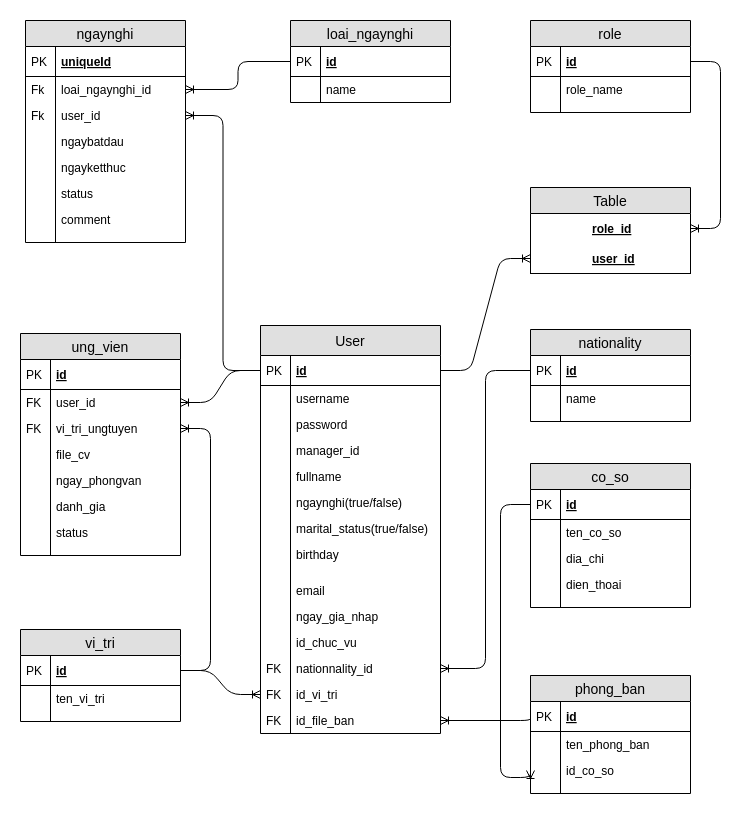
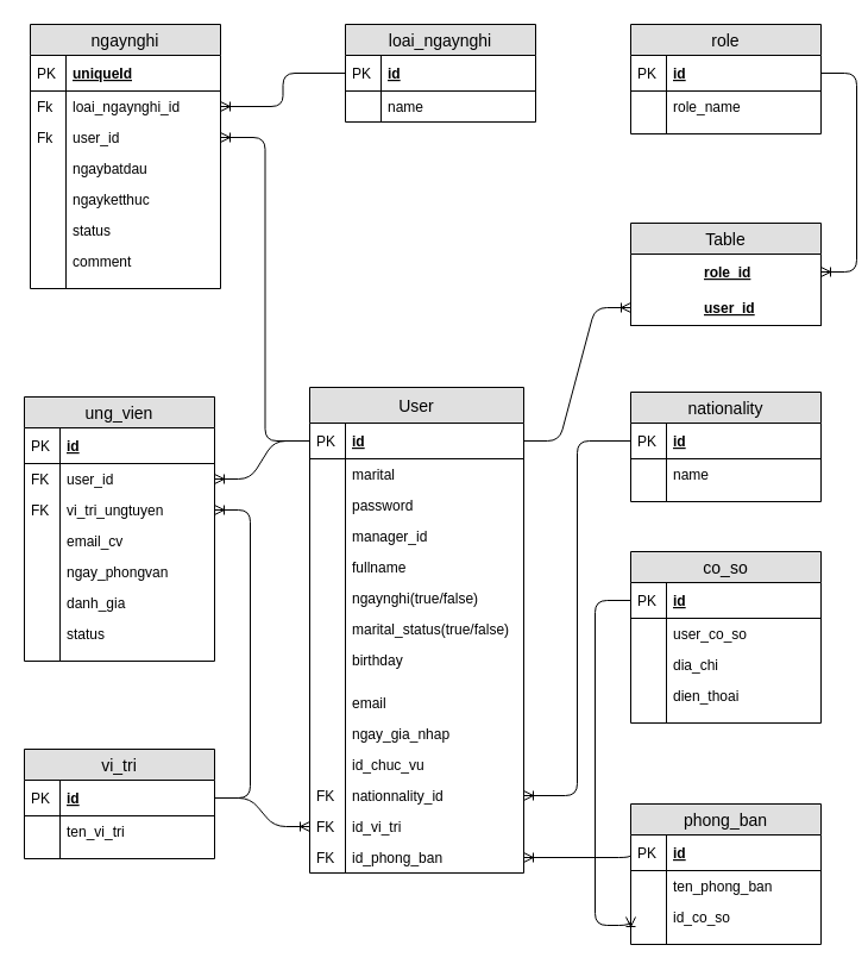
- <mxCell id="5" value="username" style="shape=partialRectangle;top=0;left=0;right=0;bottom=0;align=left;verticalAlign=top;fillColor=none;spacingLeft=34;spacingRight=4;overflow=hidden;rotatable=0;points=[[0,0.5],[1,0.5]];portConstraint=eastwest;dropTarget=0;fontSize=12;" parent="2" vertex="1"><mxGeometry y="60" width="180" height="26" as="geometry" /></mxCell>
+ <mxCell id="5" value="marital" style="shape=partialRectangle;top=0;left=0;right=0;bottom=0;align=left;verticalAlign=top;fillColor=none;spacingLeft=34;spacingRight=4;overflow=hidden;rotatable=0;points=[[0,0.5],[1,0.5]];portConstraint=eastwest;dropTarget=0;fontSize=12;" parent="2" vertex="1"><mxGeometry y="60" width="180" height="26" as="geometry" /></mxCell>
- <mxCell id="99" value="file_cv" style="shape=partialRectangle;top=0;left=0;right=0;bottom=0;align=left;verticalAlign=top;fillColor=none;spacingLeft=34;spacingRight=4;overflow=hidden;rotatable=0;points=[[0,0.5],[1,0.5]];portConstraint=eastwest;dropTarget=0;fontSize=12;" parent="92" vertex="1"><mxGeometry y="108" width="160" height="26" as="geometry" /></mxCell>
+ <mxCell id="99" value="email_cv" style="shape=partialRectangle;top=0;left=0;right=0;bottom=0;align=left;verticalAlign=top;fillColor=none;spacingLeft=34;spacingRight=4;overflow=hidden;rotatable=0;points=[[0,0.5],[1,0.5]];portConstraint=eastwest;dropTarget=0;fontSize=12;" parent="92" vertex="1"><mxGeometry y="108" width="160" height="26" as="geometry" /></mxCell>
- <mxCell id="60" value="ten_co_so" style="shape=partialRectangle;top=0;left=0;right=0;bottom=0;align=left;verticalAlign=top;fillColor=none;spacingLeft=34;spacingRight=4;overflow=hidden;rotatable=0;points=[[0,0.5],[1,0.5]];portConstraint=eastwest;dropTarget=0;fontSize=12;" parent="57" vertex="1"><mxGeometry y="56" width="160" height="26" as="geometry" /></mxCell>
+ <mxCell id="60" value="user_co_so" style="shape=partialRectangle;top=0;left=0;right=0;bottom=0;align=left;verticalAlign=top;fillColor=none;spacingLeft=34;spacingRight=4;overflow=hidden;rotatable=0;points=[[0,0.5],[1,0.5]];portConstraint=eastwest;dropTarget=0;fontSize=12;" parent="57" vertex="1"><mxGeometry y="56" width="160" height="26" as="geometry" /></mxCell>
- <mxCell id="31" value="id_file_ban" style="shape=partialRectangle;top=0;left=0;right=0;bottom=0;align=left;verticalAlign=top;fillColor=none;spacingLeft=34;spacingRight=4;overflow=hidden;rotatable=0;points=[[0,0.5],[1,0.5]];portConstraint=eastwest;dropTarget=0;fontSize=12;" parent="2" vertex="1"><mxGeometry y="382" width="180" height="26" as="geometry" /></mxCell>
+ <mxCell id="31" value="id_phong_ban" style="shape=partialRectangle;top=0;left=0;right=0;bottom=0;align=left;verticalAlign=top;fillColor=none;spacingLeft=34;spacingRight=4;overflow=hidden;rotatable=0;points=[[0,0.5],[1,0.5]];portConstraint=eastwest;dropTarget=0;fontSize=12;" parent="2" vertex="1"><mxGeometry y="382" width="180" height="26" as="geometry" /></mxCell>
